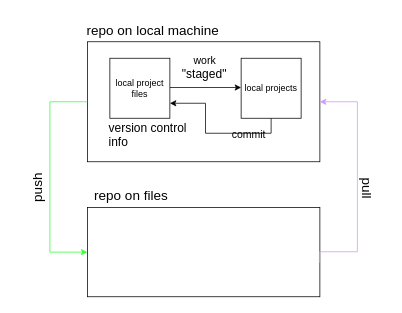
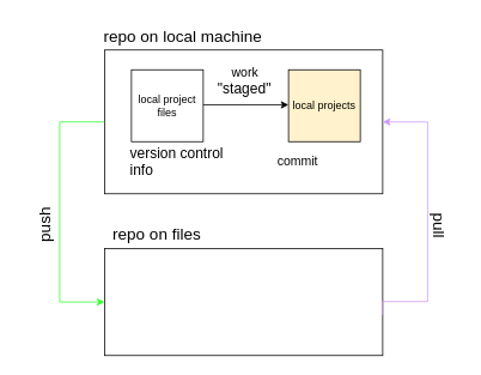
- <mxCell id="5" value="local projects" style="whiteSpace=wrap;html=1;aspect=fixed;" vertex="1" parent="1"><mxGeometry x="321" y="77" width="80" height="80" as="geometry" /></mxCell>
+ <mxCell id="5" value="local projects" style="whiteSpace=wrap;html=1;aspect=fixed;fillColor=#fff2cc;" vertex="1" parent="1"><mxGeometry x="321" y="77" width="80" height="80" as="geometry" /></mxCell>
- <mxCell id="7" style="edgeStyle=orthogonalEdgeStyle;rounded=0;orthogonalLoop=1;jettySize=auto;html=1;exitX=0.5;exitY=1;exitDx=0;exitDy=0;entryX=1;entryY=0.75;entryDx=0;entryDy=0;" edge="1" parent="1" source="5" target="4"><mxGeometry relative="1" as="geometry" /></mxCell>
